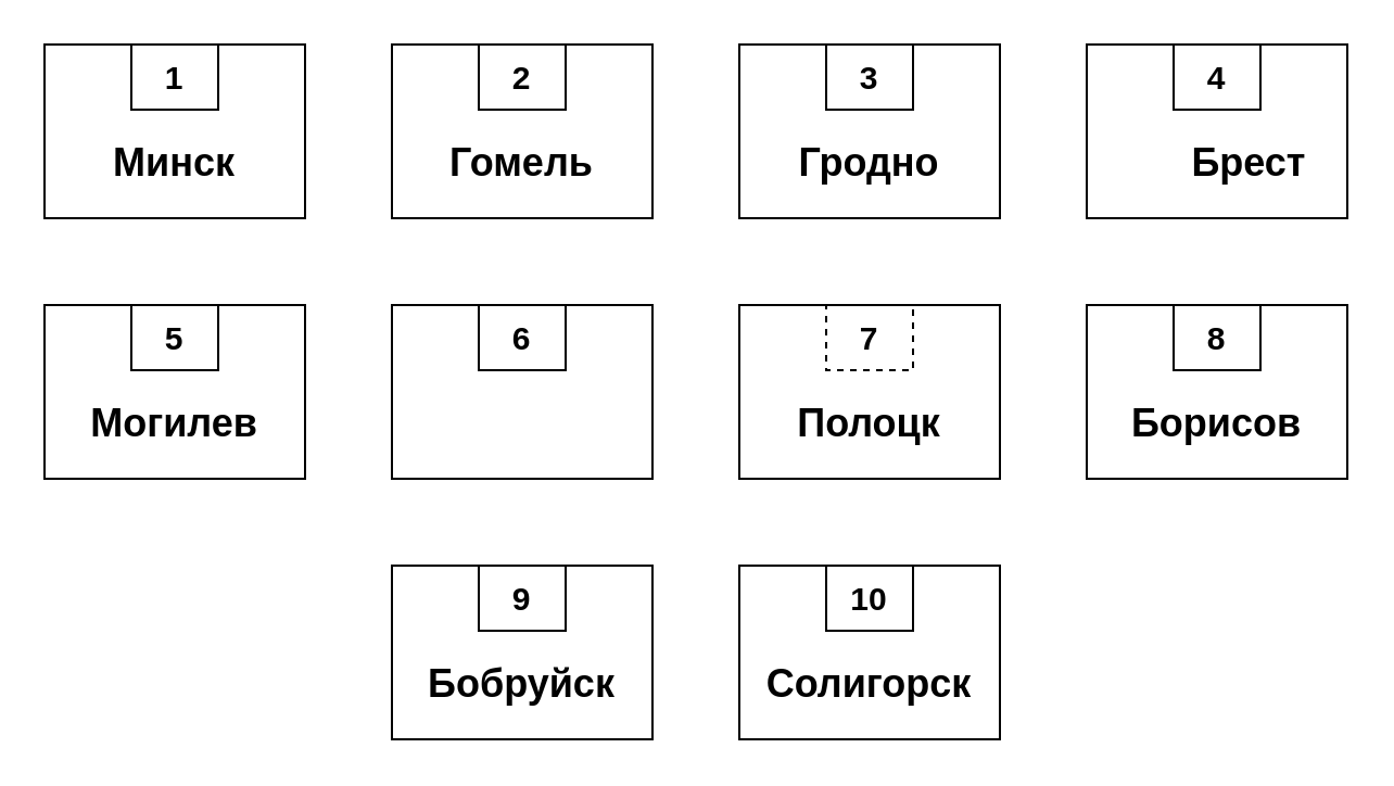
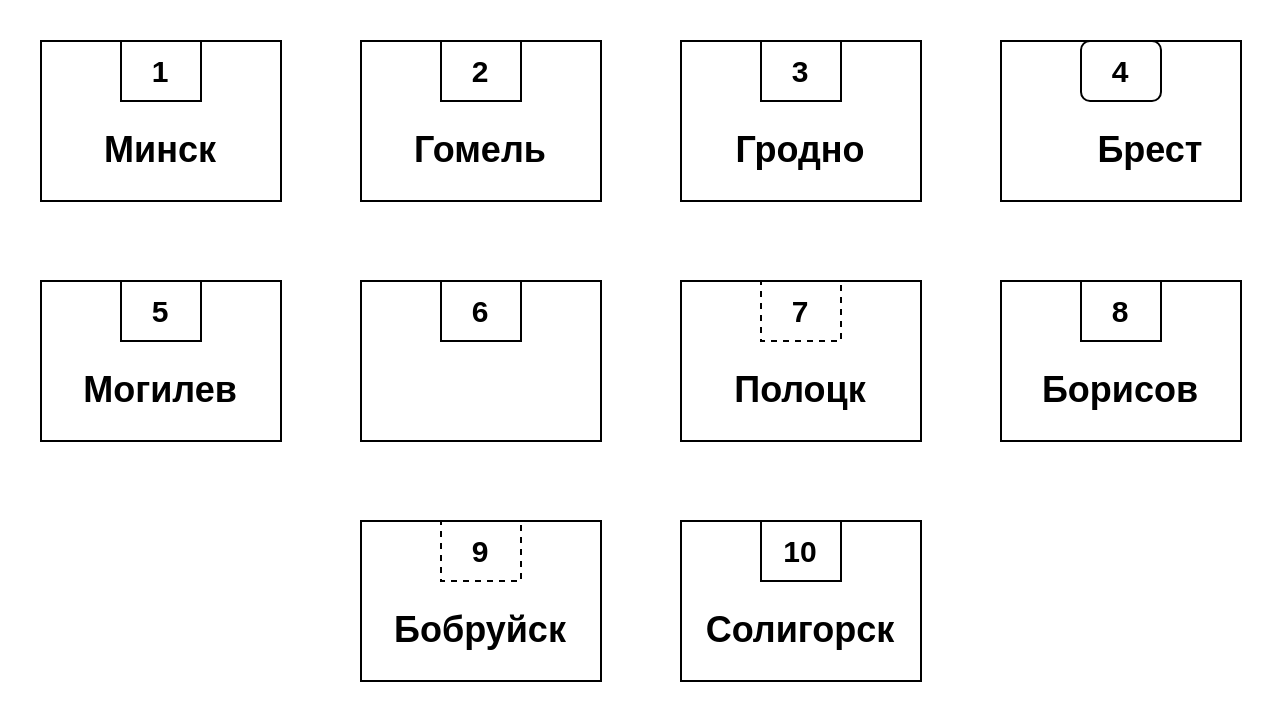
- <mxCell id="27" value="&lt;b&gt;&lt;font style=&quot;font-size: 15px;&quot;&gt;4&lt;/font&gt;&lt;/b&gt;" style="rounded=0;whiteSpace=wrap;html=1;fillColor=none;" parent="25" vertex="1"><mxGeometry x="40" width="40" height="30" as="geometry" /></mxCell>
+ <mxCell id="27" value="&lt;b&gt;&lt;font style=&quot;font-size: 15px;&quot;&gt;4&lt;/font&gt;&lt;/b&gt;" style="whiteSpace=wrap;html=1;fillColor=none;rounded=1;" parent="25" vertex="1"><mxGeometry x="40" width="40" height="30" as="geometry" /></mxCell>
- <mxCell id="35" value="&lt;b&gt;&lt;font style=&quot;font-size: 15px;&quot;&gt;9&lt;/font&gt;&lt;/b&gt;" style="rounded=0;whiteSpace=wrap;html=1;fillColor=none;" parent="33" vertex="1"><mxGeometry x="40" width="40" height="30" as="geometry" /></mxCell>
+ <mxCell id="35" value="&lt;b&gt;&lt;font style=&quot;font-size: 15px;&quot;&gt;9&lt;/font&gt;&lt;/b&gt;" style="rounded=0;whiteSpace=wrap;html=1;fillColor=none;dashed=1;" parent="33" vertex="1"><mxGeometry x="40" width="40" height="30" as="geometry" /></mxCell>
